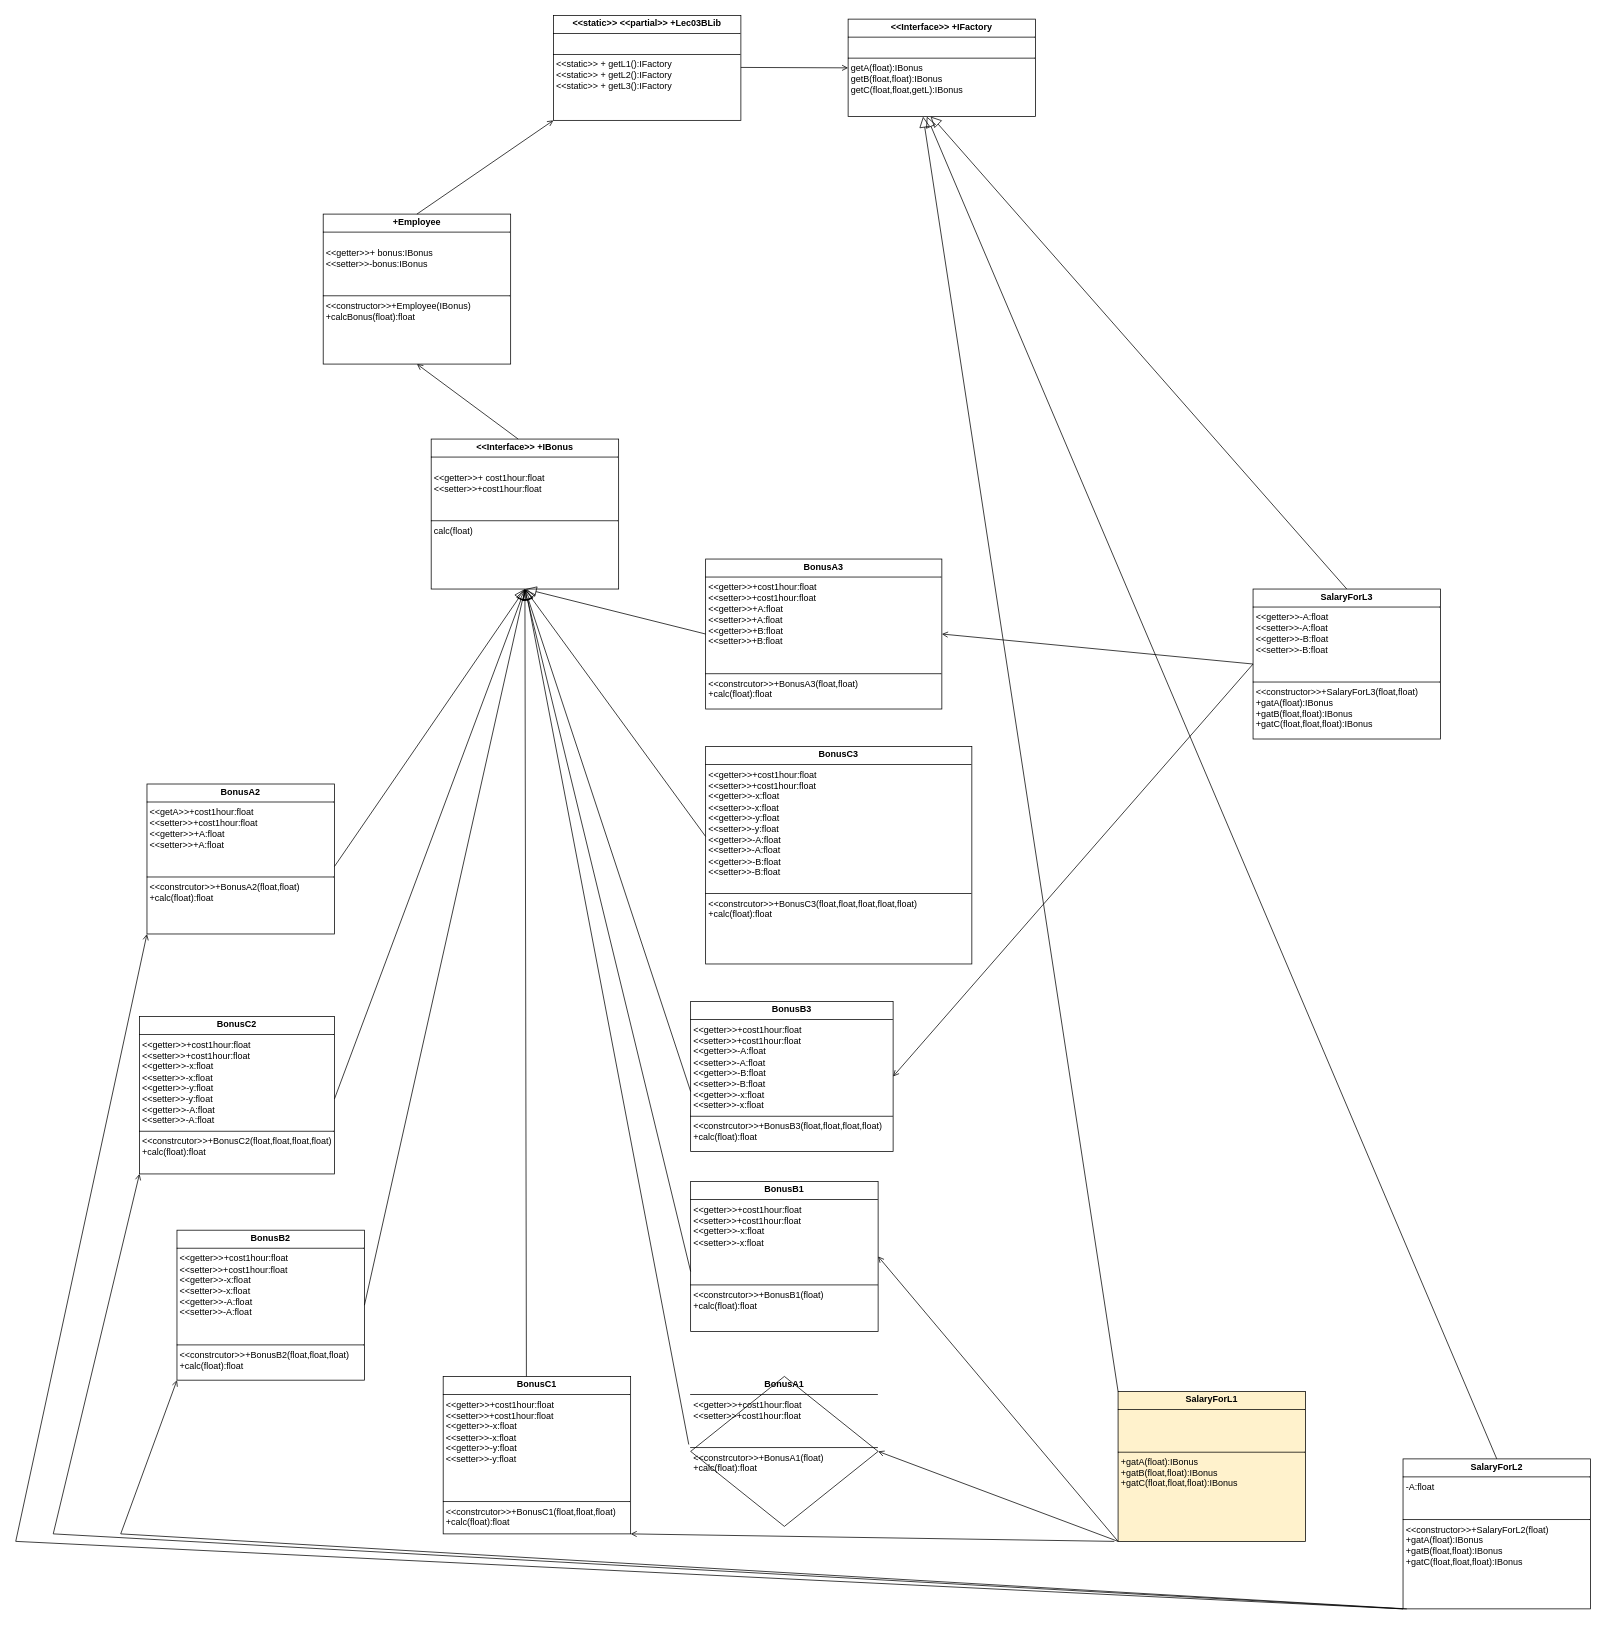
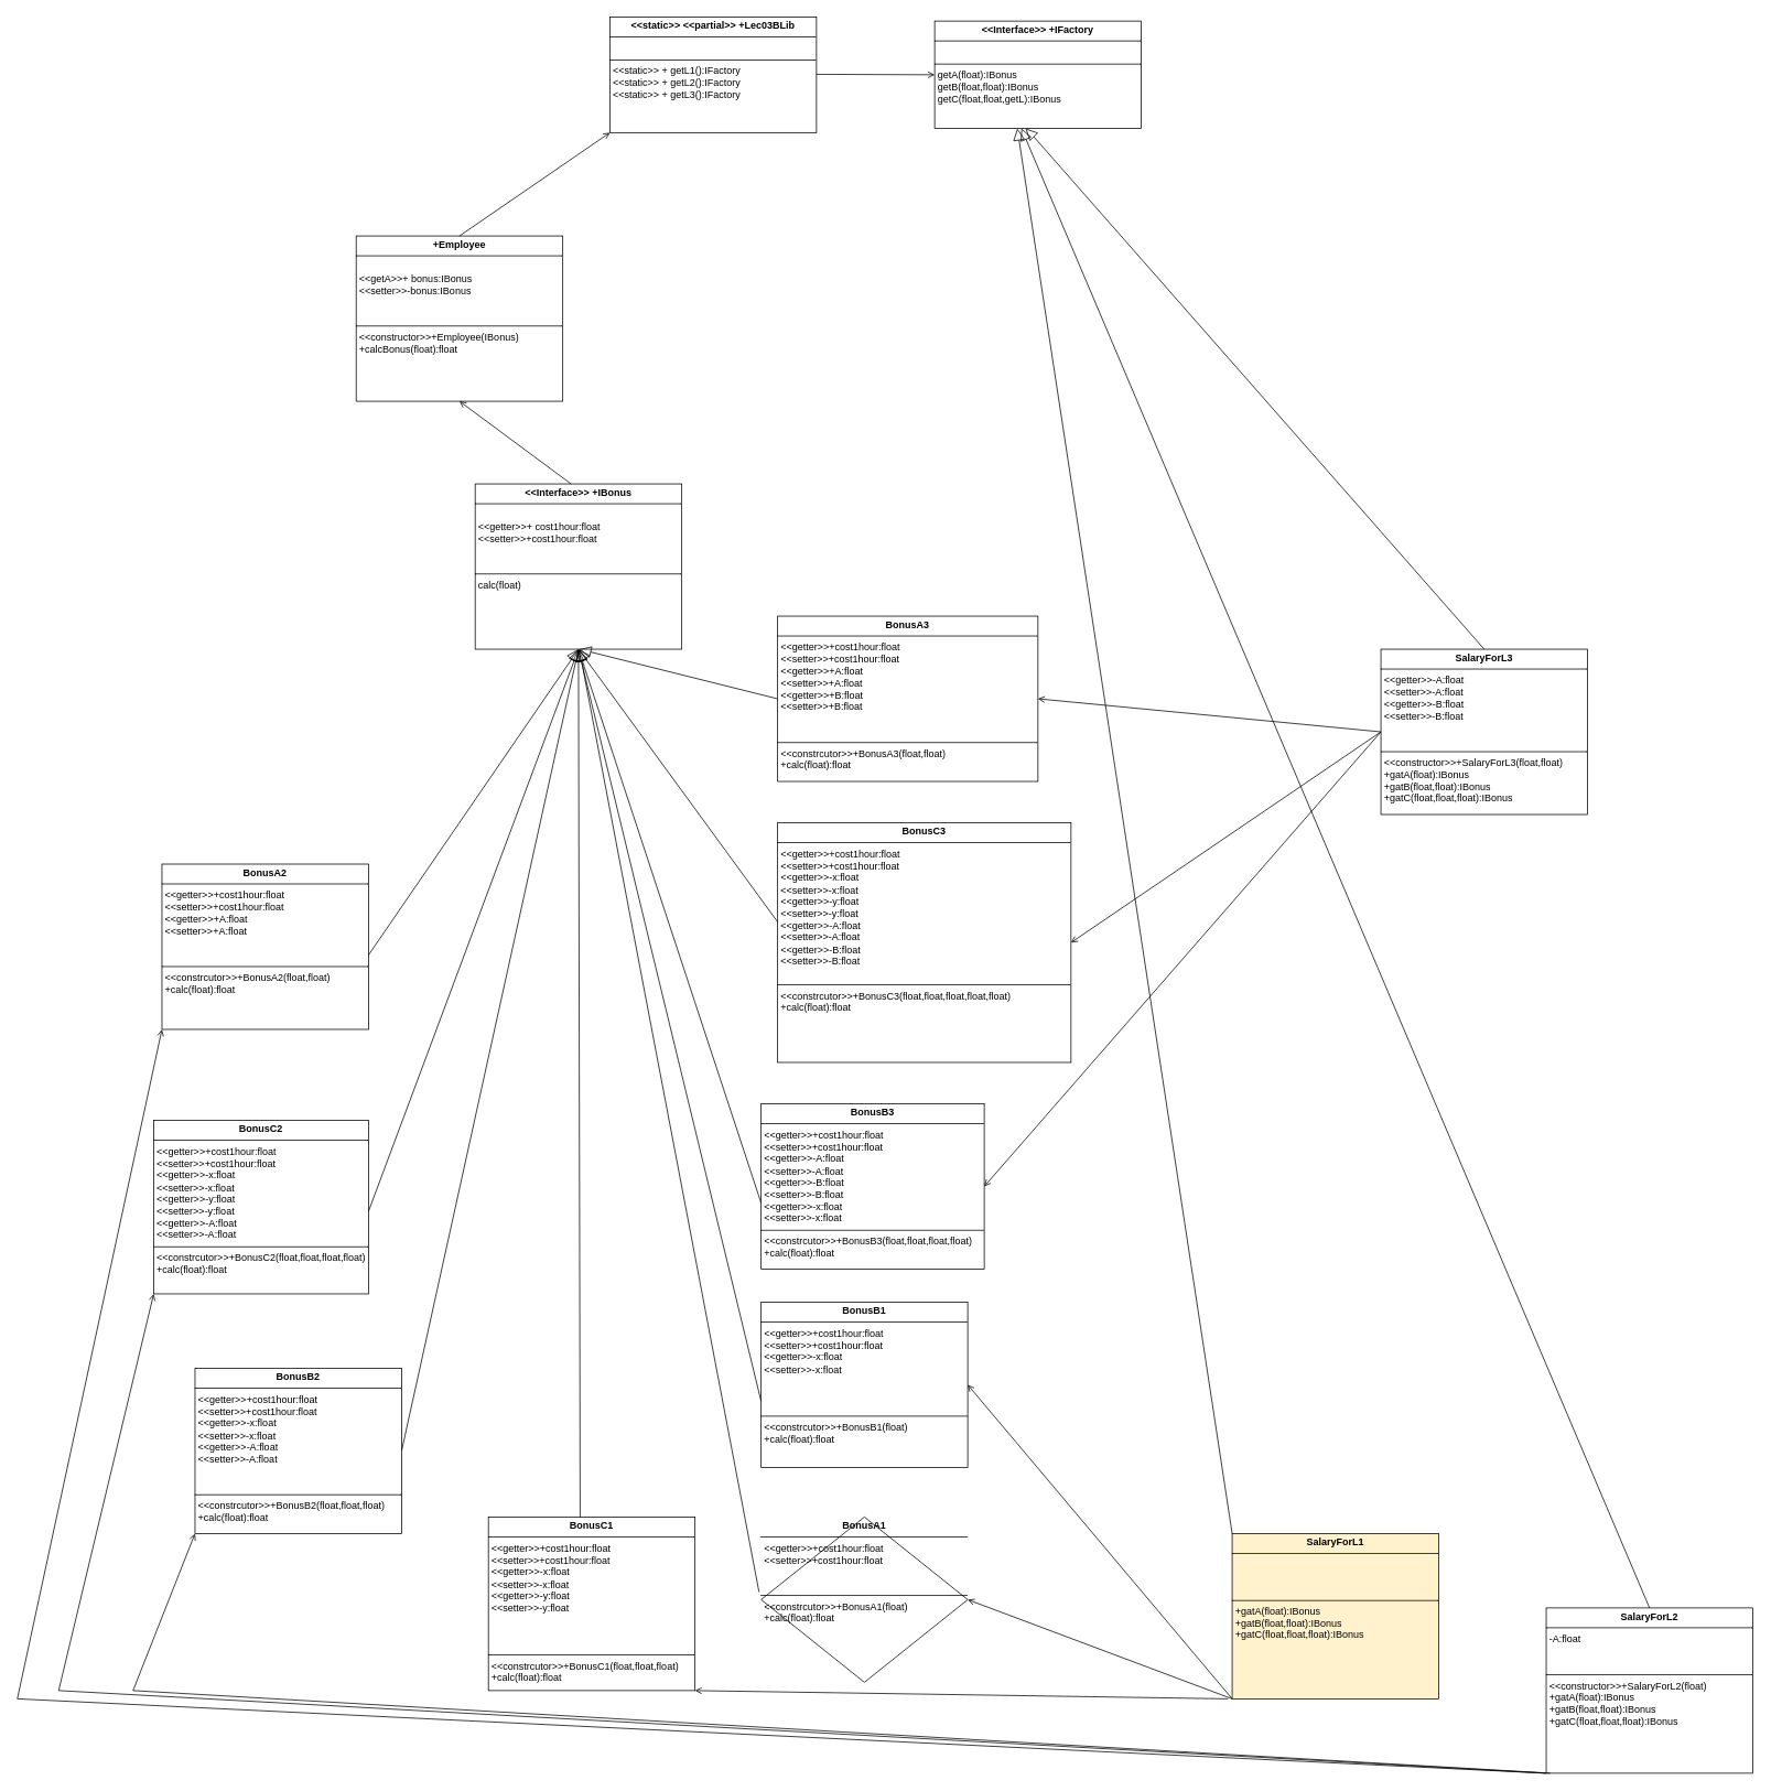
- <mxCell id="2" value="&lt;p style=&quot;margin:0px;margin-top:4px;text-align:center;&quot;&gt;&lt;b&gt;+Employee&lt;/b&gt;&lt;/p&gt;&lt;hr size=&quot;1&quot; style=&quot;border-style:solid;&quot;&gt;&lt;p style=&quot;margin:0px;margin-left:4px;&quot;&gt;&lt;br&gt;&lt;/p&gt;&lt;p style=&quot;margin:0px;margin-left:4px;&quot;&gt;&amp;lt;&amp;lt;getter&amp;gt;&amp;gt;+ bonus:&lt;span style=&quot;background-color: initial;&quot;&gt;IBonus&lt;/span&gt;&lt;/p&gt;&lt;p style=&quot;margin:0px;margin-left:4px;&quot;&gt;&amp;lt;&amp;lt;setter&amp;gt;&amp;gt;-bonus:&lt;span style=&quot;background-color: initial;&quot;&gt;IBonus&lt;/span&gt;&lt;span style=&quot;background-color: initial;&quot;&gt;&amp;nbsp;&lt;/span&gt;&lt;/p&gt;&lt;p style=&quot;margin:0px;margin-left:4px;&quot;&gt;&lt;br&gt;&lt;/p&gt;&lt;p style=&quot;margin:0px;margin-left:4px;&quot;&gt;&lt;br&gt;&lt;/p&gt;&lt;hr size=&quot;1&quot; style=&quot;border-style:solid;&quot;&gt;&lt;p style=&quot;margin:0px;margin-left:4px;&quot;&gt;&lt;span style=&quot;background-color: initial;&quot;&gt;&amp;lt;&amp;lt;constructor&amp;gt;&amp;gt;+Employee(IBonus)&lt;/span&gt;&lt;br&gt;&lt;/p&gt;&lt;p style=&quot;margin:0px;margin-left:4px;&quot;&gt;+calcBonus(float):float&lt;/p&gt;" style="verticalAlign=top;align=left;overflow=fill;html=1;whiteSpace=wrap;" parent="1" vertex="1"><mxGeometry x="430" y="285" width="250" height="200" as="geometry" /></mxCell>
+ <mxCell id="2" value="&lt;p style=&quot;margin:0px;margin-top:4px;text-align:center;&quot;&gt;&lt;b&gt;+Employee&lt;/b&gt;&lt;/p&gt;&lt;hr size=&quot;1&quot; style=&quot;border-style:solid;&quot;&gt;&lt;p style=&quot;margin:0px;margin-left:4px;&quot;&gt;&lt;br&gt;&lt;/p&gt;&lt;p style=&quot;margin:0px;margin-left:4px;&quot;&gt;&amp;lt;&amp;lt;getA&amp;gt;&amp;gt;+ bonus:&lt;span style=&quot;background-color: initial;&quot;&gt;IBonus&lt;/span&gt;&lt;/p&gt;&lt;p style=&quot;margin:0px;margin-left:4px;&quot;&gt;&amp;lt;&amp;lt;setter&amp;gt;&amp;gt;-bonus:&lt;span style=&quot;background-color: initial;&quot;&gt;IBonus&lt;/span&gt;&lt;span style=&quot;background-color: initial;&quot;&gt;&amp;nbsp;&lt;/span&gt;&lt;/p&gt;&lt;p style=&quot;margin:0px;margin-left:4px;&quot;&gt;&lt;br&gt;&lt;/p&gt;&lt;p style=&quot;margin:0px;margin-left:4px;&quot;&gt;&lt;br&gt;&lt;/p&gt;&lt;hr size=&quot;1&quot; style=&quot;border-style:solid;&quot;&gt;&lt;p style=&quot;margin:0px;margin-left:4px;&quot;&gt;&lt;span style=&quot;background-color: initial;&quot;&gt;&amp;lt;&amp;lt;constructor&amp;gt;&amp;gt;+Employee(IBonus)&lt;/span&gt;&lt;br&gt;&lt;/p&gt;&lt;p style=&quot;margin:0px;margin-left:4px;&quot;&gt;+calcBonus(float):float&lt;/p&gt;" style="verticalAlign=top;align=left;overflow=fill;html=1;whiteSpace=wrap;" parent="1" vertex="1"><mxGeometry x="430" y="285" width="250" height="200" as="geometry" /></mxCell>
+ <mxCell id="33" value="" style="endArrow=open;html=1;rounded=0;entryX=1;entryY=0.5;entryDx=0;entryDy=0;endFill=0;exitX=0;exitY=0.5;exitDx=0;exitDy=0;" edge="1" parent="1" source="8" target="17"><mxGeometry width="50" height="50" relative="1" as="geometry"><mxPoint x="1730" y="835" as="sourcePoint" /><mxPoint x="1210" y="865" as="targetPoint" /></mxGeometry></mxCell>
- <mxCell id="10" value="&lt;p style=&quot;margin:0px;margin-top:4px;text-align:center;&quot;&gt;&lt;b&gt;BonusA2&lt;/b&gt;&lt;/p&gt;&lt;hr size=&quot;1&quot; style=&quot;border-style:solid;&quot;&gt;&lt;p style=&quot;margin:0px;margin-left:4px;&quot;&gt;&amp;lt;&amp;lt;getA&amp;gt;&amp;gt;+cost1hour:float&lt;/p&gt;&lt;p style=&quot;margin:0px;margin-left:4px;&quot;&gt;&amp;lt;&amp;lt;setter&amp;gt;&amp;gt;+cost1hour:float&lt;/p&gt;&lt;p style=&quot;margin:0px;margin-left:4px;&quot;&gt;&amp;lt;&amp;lt;getter&amp;gt;&amp;gt;+A:float&lt;br&gt;&lt;/p&gt;&lt;p style=&quot;margin:0px;margin-left:4px;&quot;&gt;&amp;lt;&amp;lt;setter&amp;gt;&amp;gt;+A:float&lt;br&gt;&lt;/p&gt;&lt;p style=&quot;margin:0px;margin-left:4px;&quot;&gt;&lt;br&gt;&lt;/p&gt;&lt;p style=&quot;margin:0px;margin-left:4px;&quot;&gt;&lt;br&gt;&lt;/p&gt;&lt;hr size=&quot;1&quot; style=&quot;border-style:solid;&quot;&gt;&lt;p style=&quot;margin:0px;margin-left:4px;&quot;&gt;&amp;lt;&amp;lt;constrcutor&amp;gt;&amp;gt;+BonusA2(float,float)&lt;/p&gt;&lt;p style=&quot;margin:0px;margin-left:4px;&quot;&gt;+calc(float):float&lt;/p&gt;" style="verticalAlign=top;align=left;overflow=fill;html=1;whiteSpace=wrap;" parent="1" vertex="1"><mxGeometry x="195" y="1045" width="250" height="200" as="geometry" /></mxCell>
+ <mxCell id="10" value="&lt;p style=&quot;margin:0px;margin-top:4px;text-align:center;&quot;&gt;&lt;b&gt;BonusA2&lt;/b&gt;&lt;/p&gt;&lt;hr size=&quot;1&quot; style=&quot;border-style:solid;&quot;&gt;&lt;p style=&quot;margin:0px;margin-left:4px;&quot;&gt;&amp;lt;&amp;lt;getter&amp;gt;&amp;gt;+cost1hour:float&lt;/p&gt;&lt;p style=&quot;margin:0px;margin-left:4px;&quot;&gt;&amp;lt;&amp;lt;setter&amp;gt;&amp;gt;+cost1hour:float&lt;/p&gt;&lt;p style=&quot;margin:0px;margin-left:4px;&quot;&gt;&amp;lt;&amp;lt;getter&amp;gt;&amp;gt;+A:float&lt;br&gt;&lt;/p&gt;&lt;p style=&quot;margin:0px;margin-left:4px;&quot;&gt;&amp;lt;&amp;lt;setter&amp;gt;&amp;gt;+A:float&lt;br&gt;&lt;/p&gt;&lt;p style=&quot;margin:0px;margin-left:4px;&quot;&gt;&lt;br&gt;&lt;/p&gt;&lt;p style=&quot;margin:0px;margin-left:4px;&quot;&gt;&lt;br&gt;&lt;/p&gt;&lt;hr size=&quot;1&quot; style=&quot;border-style:solid;&quot;&gt;&lt;p style=&quot;margin:0px;margin-left:4px;&quot;&gt;&amp;lt;&amp;lt;constrcutor&amp;gt;&amp;gt;+BonusA2(float,float)&lt;/p&gt;&lt;p style=&quot;margin:0px;margin-left:4px;&quot;&gt;+calc(float):float&lt;/p&gt;" style="verticalAlign=top;align=left;overflow=fill;html=1;whiteSpace=wrap;" parent="1" vertex="1"><mxGeometry x="195" y="1045" width="250" height="200" as="geometry" /></mxCell>
- <mxCell id="13" value="&lt;p style=&quot;margin:0px;margin-top:4px;text-align:center;&quot;&gt;&lt;b&gt;BonusB2&lt;/b&gt;&lt;/p&gt;&lt;hr size=&quot;1&quot; style=&quot;border-style:solid;&quot;&gt;&lt;p style=&quot;margin:0px;margin-left:4px;&quot;&gt;&amp;lt;&amp;lt;getter&amp;gt;&amp;gt;+cost1hour:float&lt;/p&gt;&lt;p style=&quot;margin:0px;margin-left:4px;&quot;&gt;&amp;lt;&amp;lt;setter&amp;gt;&amp;gt;+cost1hour:float&lt;/p&gt;&lt;p style=&quot;margin: 0px 0px 0px 4px;&quot;&gt;&amp;lt;&amp;lt;getter&amp;gt;&amp;gt;-x:float&lt;/p&gt;&lt;p style=&quot;margin: 0px 0px 0px 4px;&quot;&gt;&amp;lt;&amp;lt;setter&amp;gt;&amp;gt;-x:float&lt;/p&gt;&lt;p style=&quot;margin: 0px 0px 0px 4px;&quot;&gt;&amp;lt;&amp;lt;getter&amp;gt;&amp;gt;-A:float&lt;/p&gt;&lt;p style=&quot;margin: 0px 0px 0px 4px;&quot;&gt;&amp;lt;&amp;lt;setter&amp;gt;&amp;gt;-A:float&lt;/p&gt;&lt;p style=&quot;margin:0px;margin-left:4px;&quot;&gt;&lt;br&gt;&lt;/p&gt;&lt;p style=&quot;margin:0px;margin-left:4px;&quot;&gt;&lt;br&gt;&lt;/p&gt;&lt;hr size=&quot;1&quot; style=&quot;border-style:solid;&quot;&gt;&lt;p style=&quot;margin:0px;margin-left:4px;&quot;&gt;&amp;lt;&amp;lt;constrcutor&amp;gt;&amp;gt;+BonusB2(float,float,float)&lt;/p&gt;&lt;p style=&quot;margin:0px;margin-left:4px;&quot;&gt;+calc(float):float&lt;/p&gt;" style="verticalAlign=top;align=left;overflow=fill;html=1;whiteSpace=wrap;" parent="1" vertex="1"><mxGeometry x="235" y="1640" width="250" height="200" as="geometry" /></mxCell>
+ <mxCell id="13" value="&lt;p style=&quot;margin:0px;margin-top:4px;text-align:center;&quot;&gt;&lt;b&gt;BonusB2&lt;/b&gt;&lt;/p&gt;&lt;hr size=&quot;1&quot; style=&quot;border-style:solid;&quot;&gt;&lt;p style=&quot;margin:0px;margin-left:4px;&quot;&gt;&amp;lt;&amp;lt;getter&amp;gt;&amp;gt;+cost1hour:float&lt;/p&gt;&lt;p style=&quot;margin:0px;margin-left:4px;&quot;&gt;&amp;lt;&amp;lt;setter&amp;gt;&amp;gt;+cost1hour:float&lt;/p&gt;&lt;p style=&quot;margin: 0px 0px 0px 4px;&quot;&gt;&amp;lt;&amp;lt;getter&amp;gt;&amp;gt;-x:float&lt;/p&gt;&lt;p style=&quot;margin: 0px 0px 0px 4px;&quot;&gt;&amp;lt;&amp;lt;setter&amp;gt;&amp;gt;-x:float&lt;/p&gt;&lt;p style=&quot;margin: 0px 0px 0px 4px;&quot;&gt;&amp;lt;&amp;lt;getter&amp;gt;&amp;gt;-A:float&lt;/p&gt;&lt;p style=&quot;margin: 0px 0px 0px 4px;&quot;&gt;&amp;lt;&amp;lt;setter&amp;gt;&amp;gt;-A:float&lt;/p&gt;&lt;p style=&quot;margin:0px;margin-left:4px;&quot;&gt;&lt;br&gt;&lt;/p&gt;&lt;p style=&quot;margin:0px;margin-left:4px;&quot;&gt;&lt;br&gt;&lt;/p&gt;&lt;hr size=&quot;1&quot; style=&quot;border-style:solid;&quot;&gt;&lt;p style=&quot;margin:0px;margin-left:4px;&quot;&gt;&amp;lt;&amp;lt;constrcutor&amp;gt;&amp;gt;+BonusB2(float,float,float)&lt;/p&gt;&lt;p style=&quot;margin:0px;margin-left:4px;&quot;&gt;+calc(float):float&lt;/p&gt;" style="verticalAlign=top;align=left;overflow=fill;html=1;whiteSpace=wrap;" parent="1" vertex="1"><mxGeometry x="235" y="1655" width="250" height="200" as="geometry" /></mxCell>
